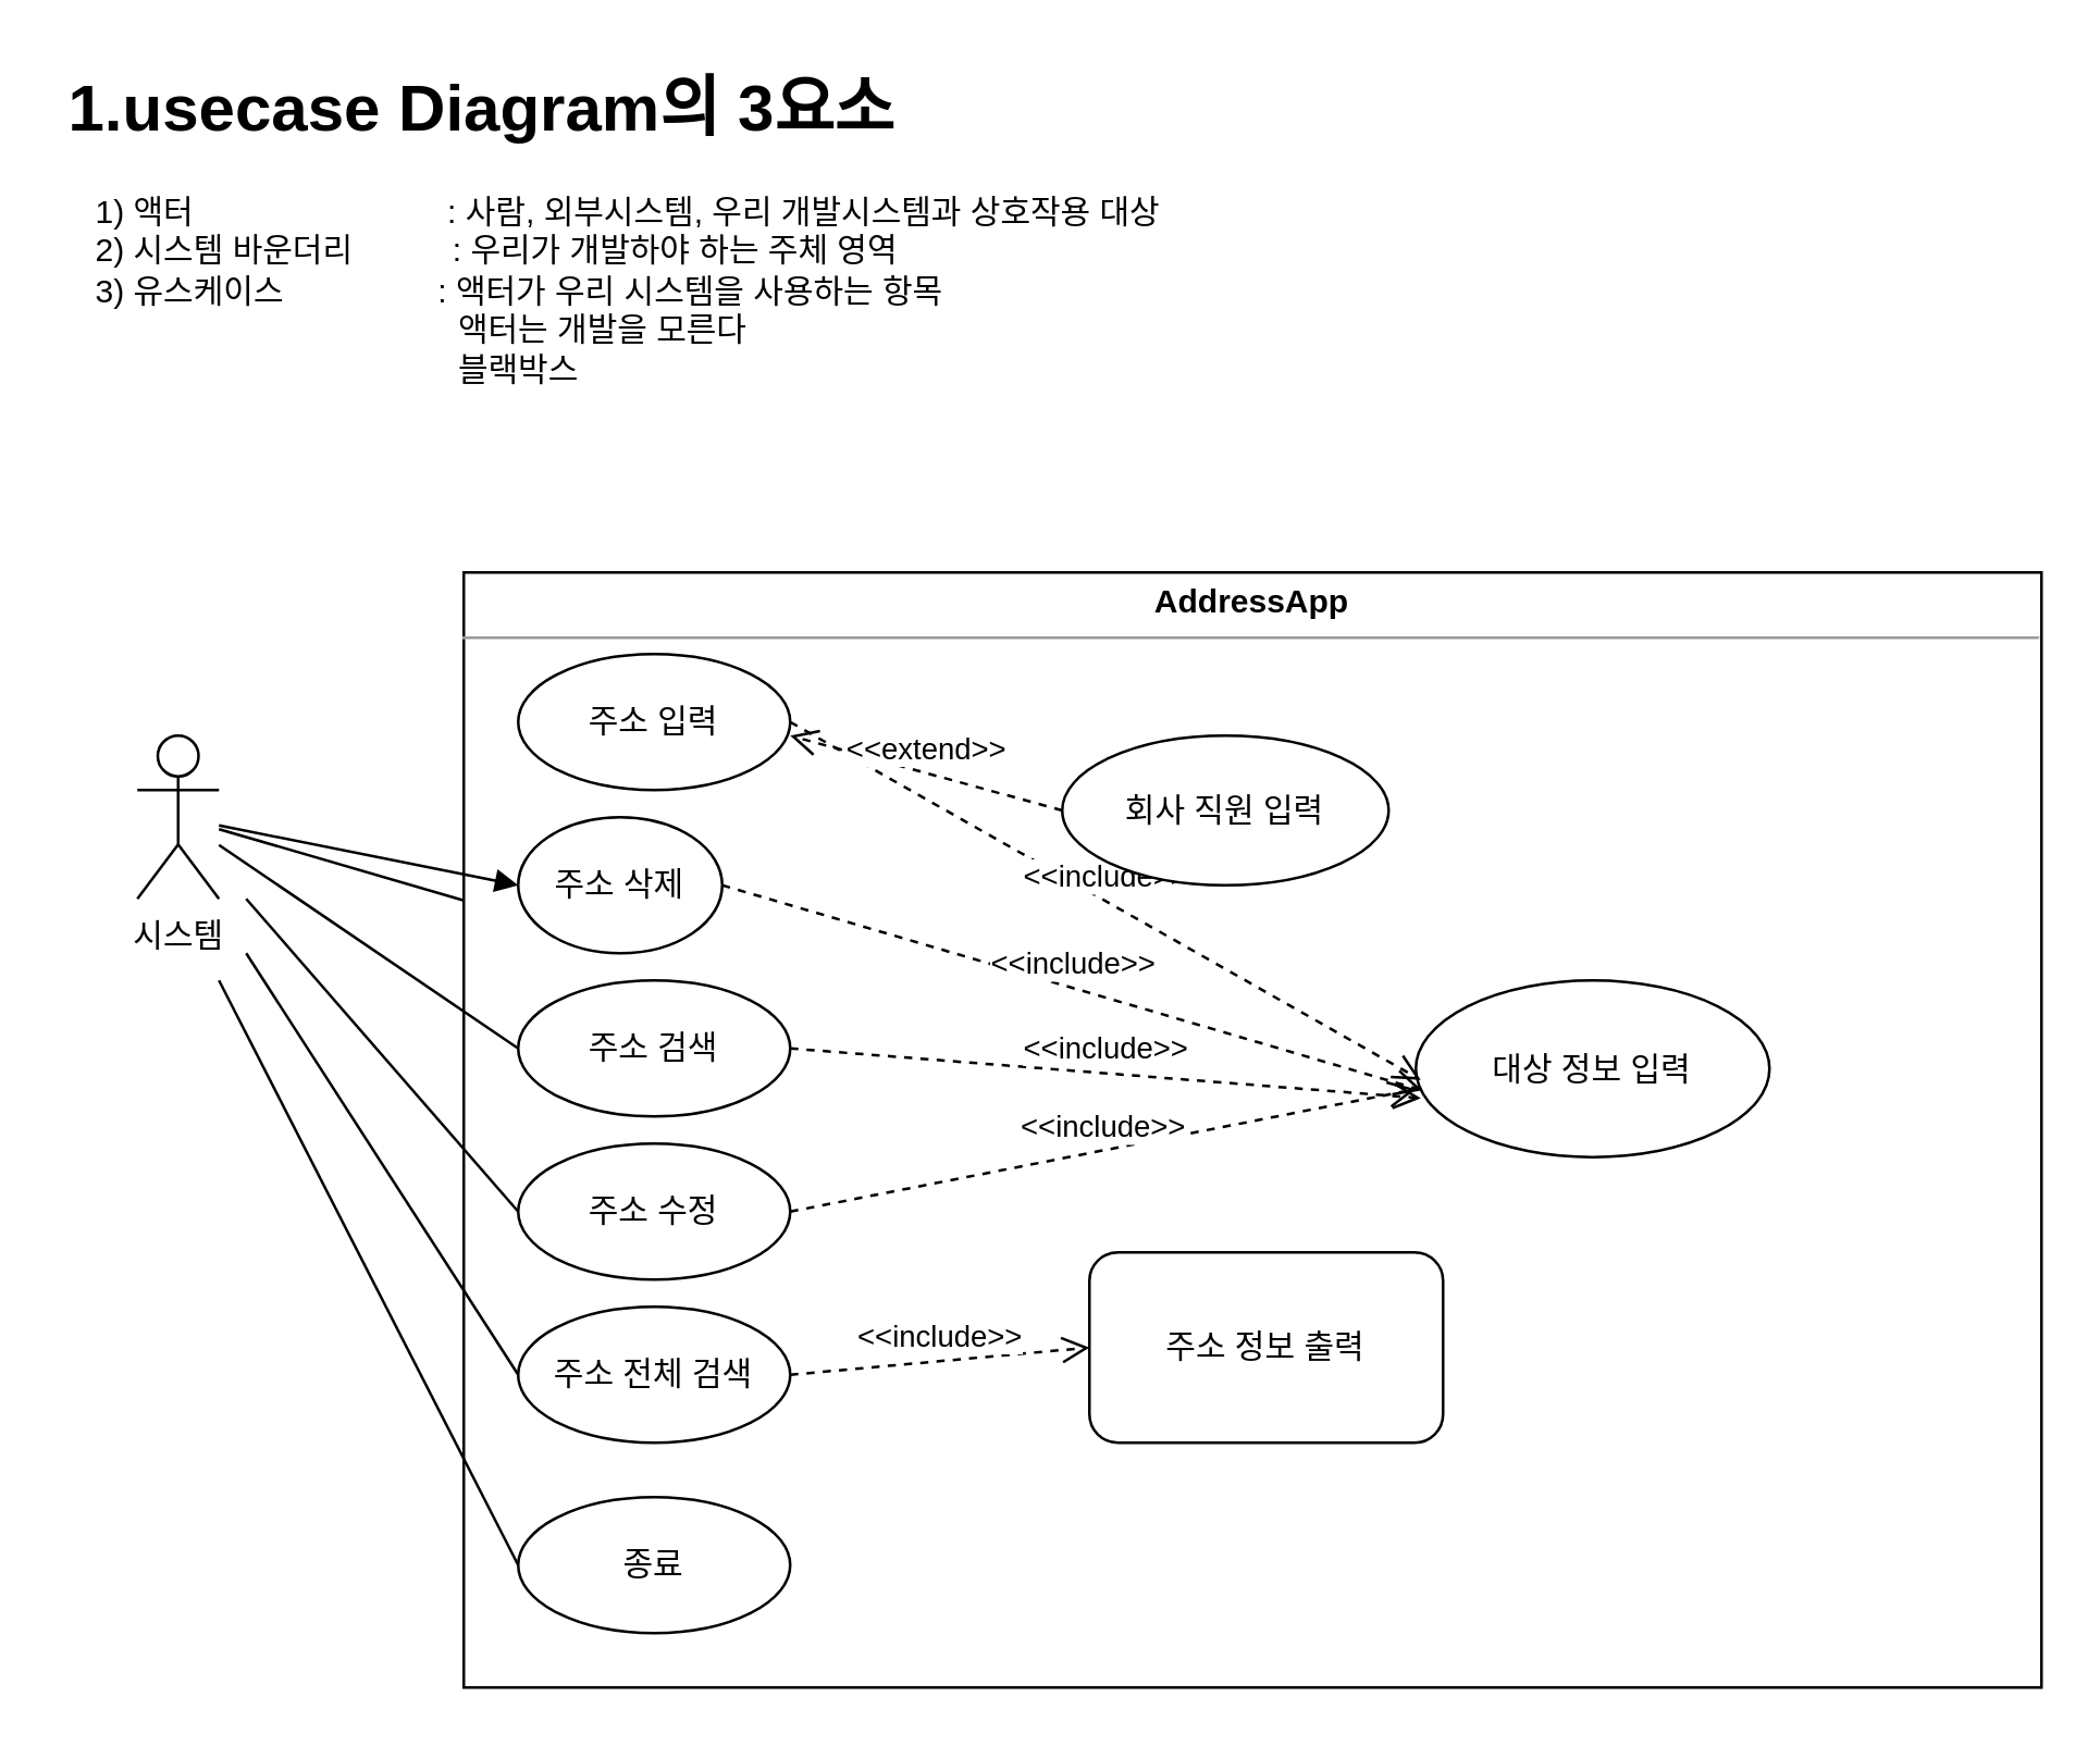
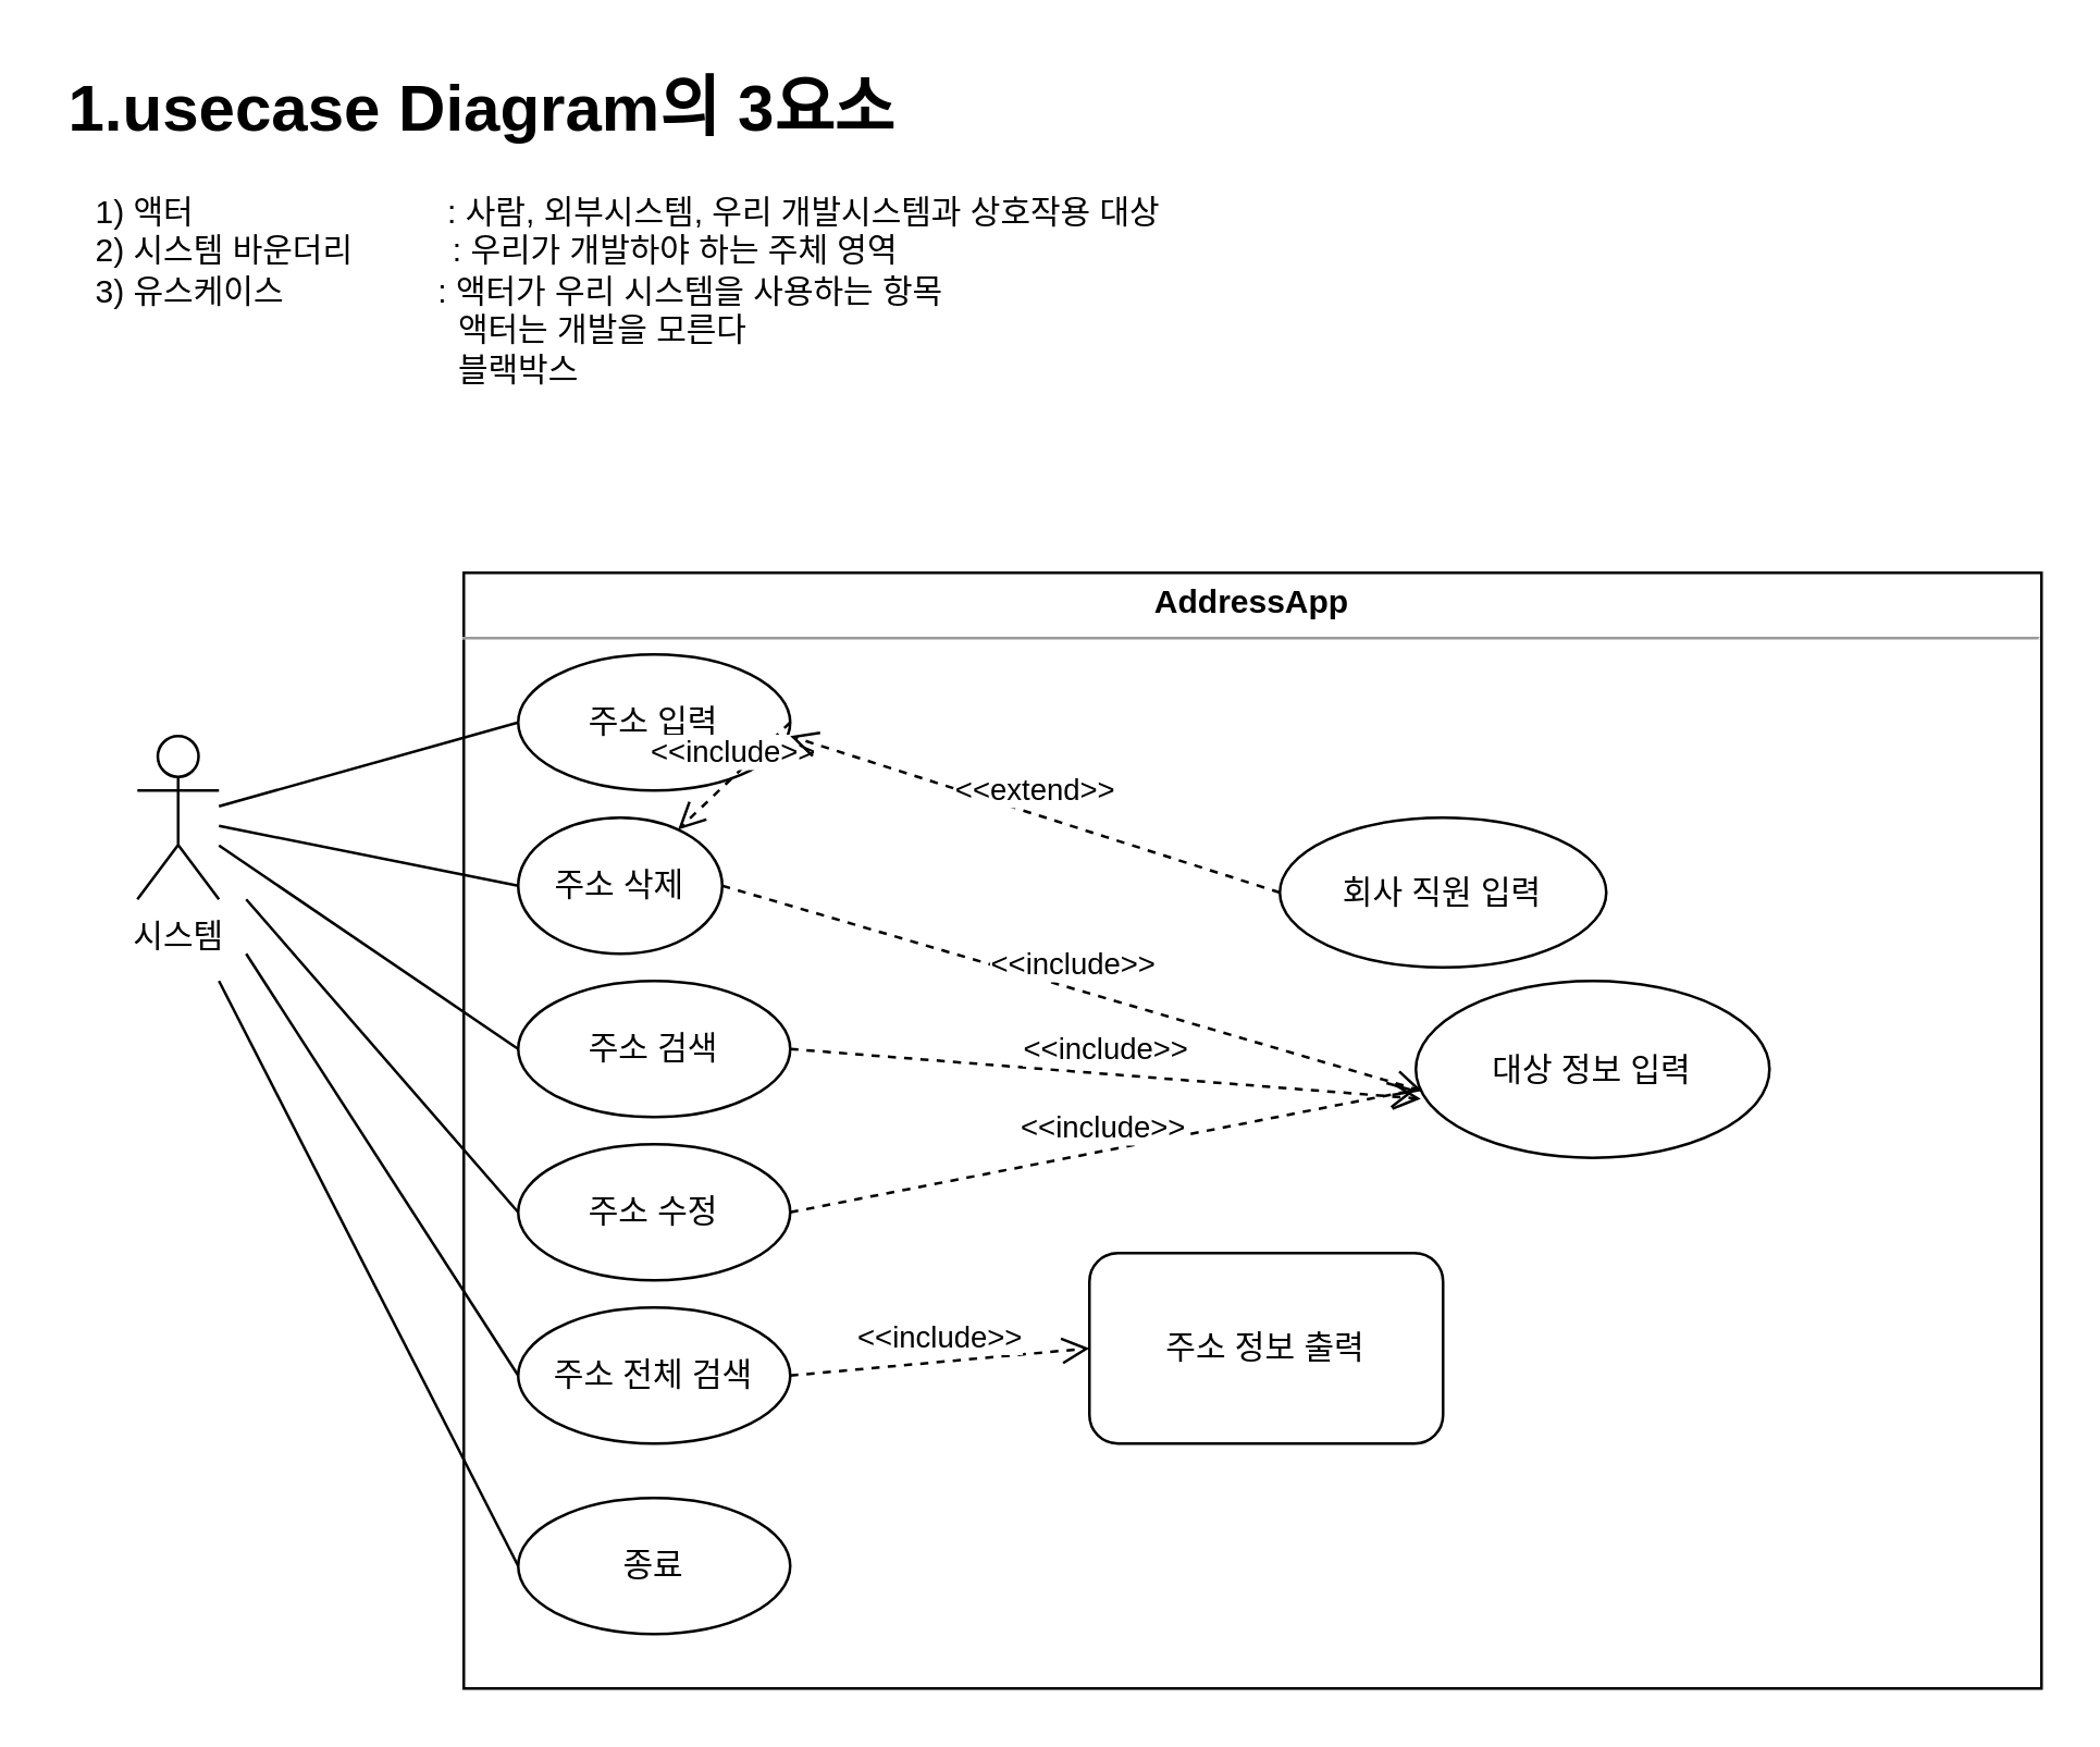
- <mxCell id="24" value="회사 직원 입력" style="ellipse;whiteSpace=wrap;html=1;" vertex="1" parent="1"><mxGeometry x="390" y="270" width="120" height="55" as="geometry" /></mxCell>
+ <mxCell id="24" value="회사 직원 입력" style="ellipse;whiteSpace=wrap;html=1;" vertex="1" parent="1"><mxGeometry x="470" y="300" width="120" height="55" as="geometry" /></mxCell>
- <mxCell id="11" value="" style="endArrow=none;html=1;" edge="1" parent="1" source="4" target="3"><mxGeometry width="50" height="50" relative="1" as="geometry"><mxPoint x="260" y="370" as="sourcePoint" /><mxPoint x="310" y="320" as="targetPoint" /></mxGeometry></mxCell>
+ <mxCell id="11" value="" style="endArrow=none;html=1;entryX=0;entryY=0.5;entryDx=0;entryDy=0;" edge="1" parent="1" source="4" target="5"><mxGeometry width="50" height="50" relative="1" as="geometry"><mxPoint x="260" y="370" as="sourcePoint" /><mxPoint x="310" y="320" as="targetPoint" /></mxGeometry></mxCell>
- <mxCell id="12" value="" style="endArrow=block;html=1;entryX=0;entryY=0.5;entryDx=0;entryDy=0;" edge="1" parent="1" source="4" target="6"><mxGeometry width="50" height="50" relative="1" as="geometry"><mxPoint x="260" y="370" as="sourcePoint" /><mxPoint x="310" y="320" as="targetPoint" /></mxGeometry></mxCell>
+ <mxCell id="12" value="" style="endArrow=none;html=1;entryX=0;entryY=0.5;entryDx=0;entryDy=0;" edge="1" parent="1" source="4" target="6"><mxGeometry width="50" height="50" relative="1" as="geometry"><mxPoint x="260" y="370" as="sourcePoint" /><mxPoint x="310" y="320" as="targetPoint" /></mxGeometry></mxCell>
- <mxCell id="18" value="&amp;lt;&amp;lt;include&amp;gt;&amp;gt;" style="html=1;verticalAlign=bottom;endArrow=open;dashed=1;endSize=8;exitX=1;exitY=0.5;exitDx=0;exitDy=0;entryX=0.014;entryY=0.563;entryDx=0;entryDy=0;entryPerimeter=0;" edge="1" parent="1" source="5" target="17"><mxGeometry relative="1" as="geometry"><mxPoint x="330" y="410" as="sourcePoint" /><mxPoint x="250" y="410" as="targetPoint" /></mxGeometry></mxCell>
+ <mxCell id="18" value="&amp;lt;&amp;lt;include&amp;gt;&amp;gt;" style="html=1;verticalAlign=bottom;endArrow=open;dashed=1;endSize=8;exitX=1;exitY=0.5;exitDx=0;exitDy=0;" edge="1" parent="1" source="5" target="6"><mxGeometry relative="1" as="geometry"><mxPoint x="330" y="410" as="sourcePoint" /><mxPoint x="250" y="410" as="targetPoint" /></mxGeometry></mxCell>
